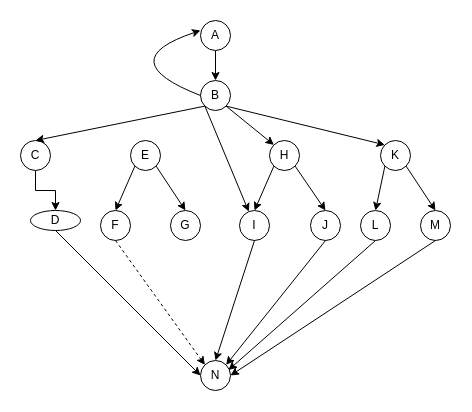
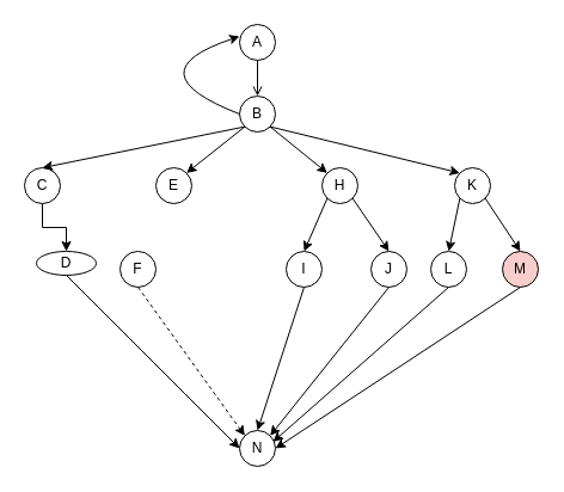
- <mxCell id="2" style="edgeStyle=orthogonalEdgeStyle;rounded=0;orthogonalLoop=1;jettySize=auto;html=1;exitX=0.5;exitY=1;exitDx=0;exitDy=0;entryX=0.5;entryY=0;entryDx=0;entryDy=0;" edge="1" parent="1" source="3" target="17"><mxGeometry relative="1" as="geometry" /></mxCell>
+ <mxCell id="2" style="edgeStyle=orthogonalEdgeStyle;rounded=0;orthogonalLoop=1;jettySize=auto;html=1;exitX=0.5;exitY=1;exitDx=0;exitDy=0;entryX=0.5;entryY=0;entryDx=0;entryDy=0;endArrow=open;" edge="1" parent="1" source="3" target="17"><mxGeometry relative="1" as="geometry" /></mxCell>
- <mxCell id="19" value="" style="endArrow=classic;html=1;exitX=0;exitY=1;exitDx=0;exitDy=0;" edge="1" parent="1" source="17" target="8"><mxGeometry width="50" height="50" relative="1" as="geometry"><mxPoint x="260" y="170" as="sourcePoint" /><mxPoint x="310" y="120" as="targetPoint" /></mxGeometry></mxCell>
+ <mxCell id="19" value="" style="endArrow=classic;html=1;exitX=0;exitY=1;exitDx=0;exitDy=0;entryX=1;entryY=0;entryDx=0;entryDy=0;" edge="1" parent="1" source="17" target="14"><mxGeometry width="50" height="50" relative="1" as="geometry"><mxPoint x="260" y="170" as="sourcePoint" /><mxPoint x="310" y="120" as="targetPoint" /></mxGeometry></mxCell>
- <mxCell id="22" value="" style="endArrow=classic;html=1;exitX=0;exitY=1;exitDx=0;exitDy=0;entryX=0.5;entryY=0;entryDx=0;entryDy=0;" edge="1" parent="1" source="14" target="10"><mxGeometry width="50" height="50" relative="1" as="geometry"><mxPoint x="260" y="170" as="sourcePoint" /><mxPoint x="310" y="120" as="targetPoint" /></mxGeometry></mxCell>
- <mxCell id="23" value="" style="endArrow=classic;html=1;exitX=1;exitY=1;exitDx=0;exitDy=0;entryX=0.5;entryY=0;entryDx=0;entryDy=0;" edge="1" parent="1" source="14" target="9"><mxGeometry width="50" height="50" relative="1" as="geometry"><mxPoint x="260" y="170" as="sourcePoint" /><mxPoint x="310" y="120" as="targetPoint" /></mxGeometry></mxCell>
- <mxCell id="9" value="G" style="ellipse;whiteSpace=wrap;html=1;aspect=fixed;" vertex="1" parent="1"><mxGeometry x="170" y="210" width="30" height="30" as="geometry" /></mxCell>
- <mxCell id="5" value="M" style="ellipse;whiteSpace=wrap;html=1;aspect=fixed;" vertex="1" parent="1"><mxGeometry x="420" y="210" width="30" height="30" as="geometry" /></mxCell>
+ <mxCell id="5" value="M" style="ellipse;whiteSpace=wrap;html=1;aspect=fixed;fillColor=#f8cecc;" vertex="1" parent="1"><mxGeometry x="420" y="210" width="30" height="30" as="geometry" /></mxCell>
